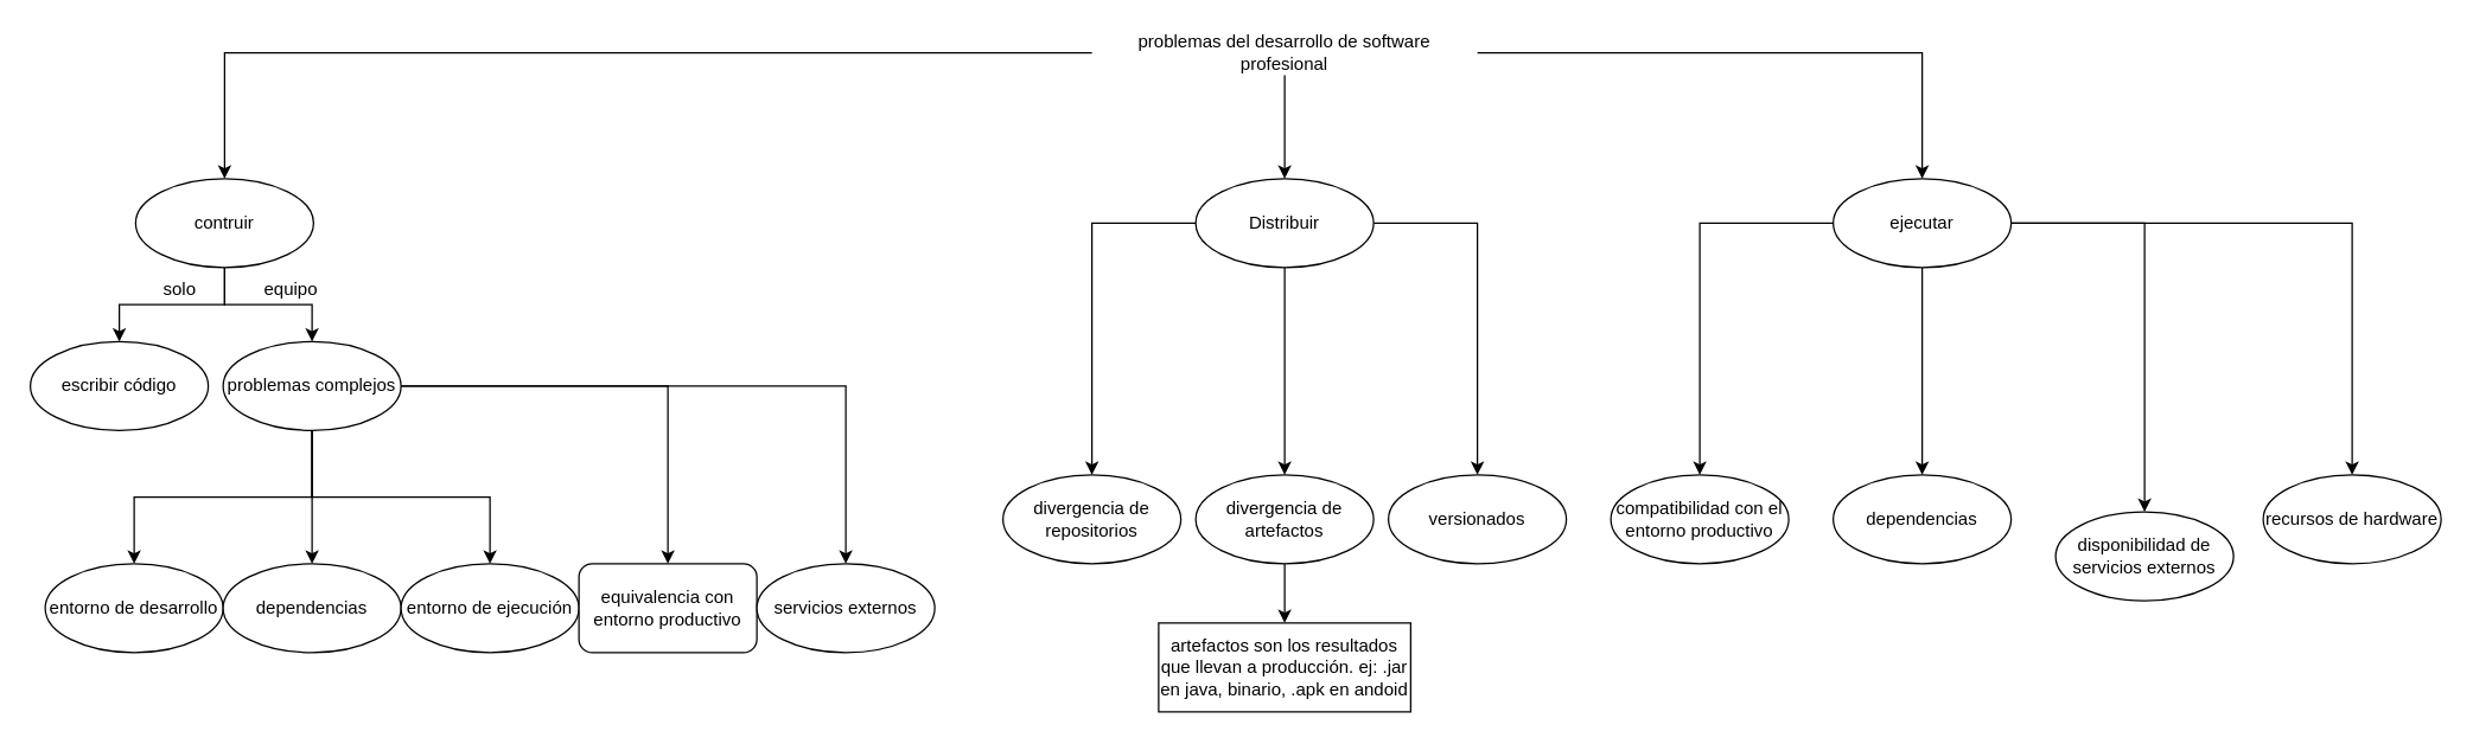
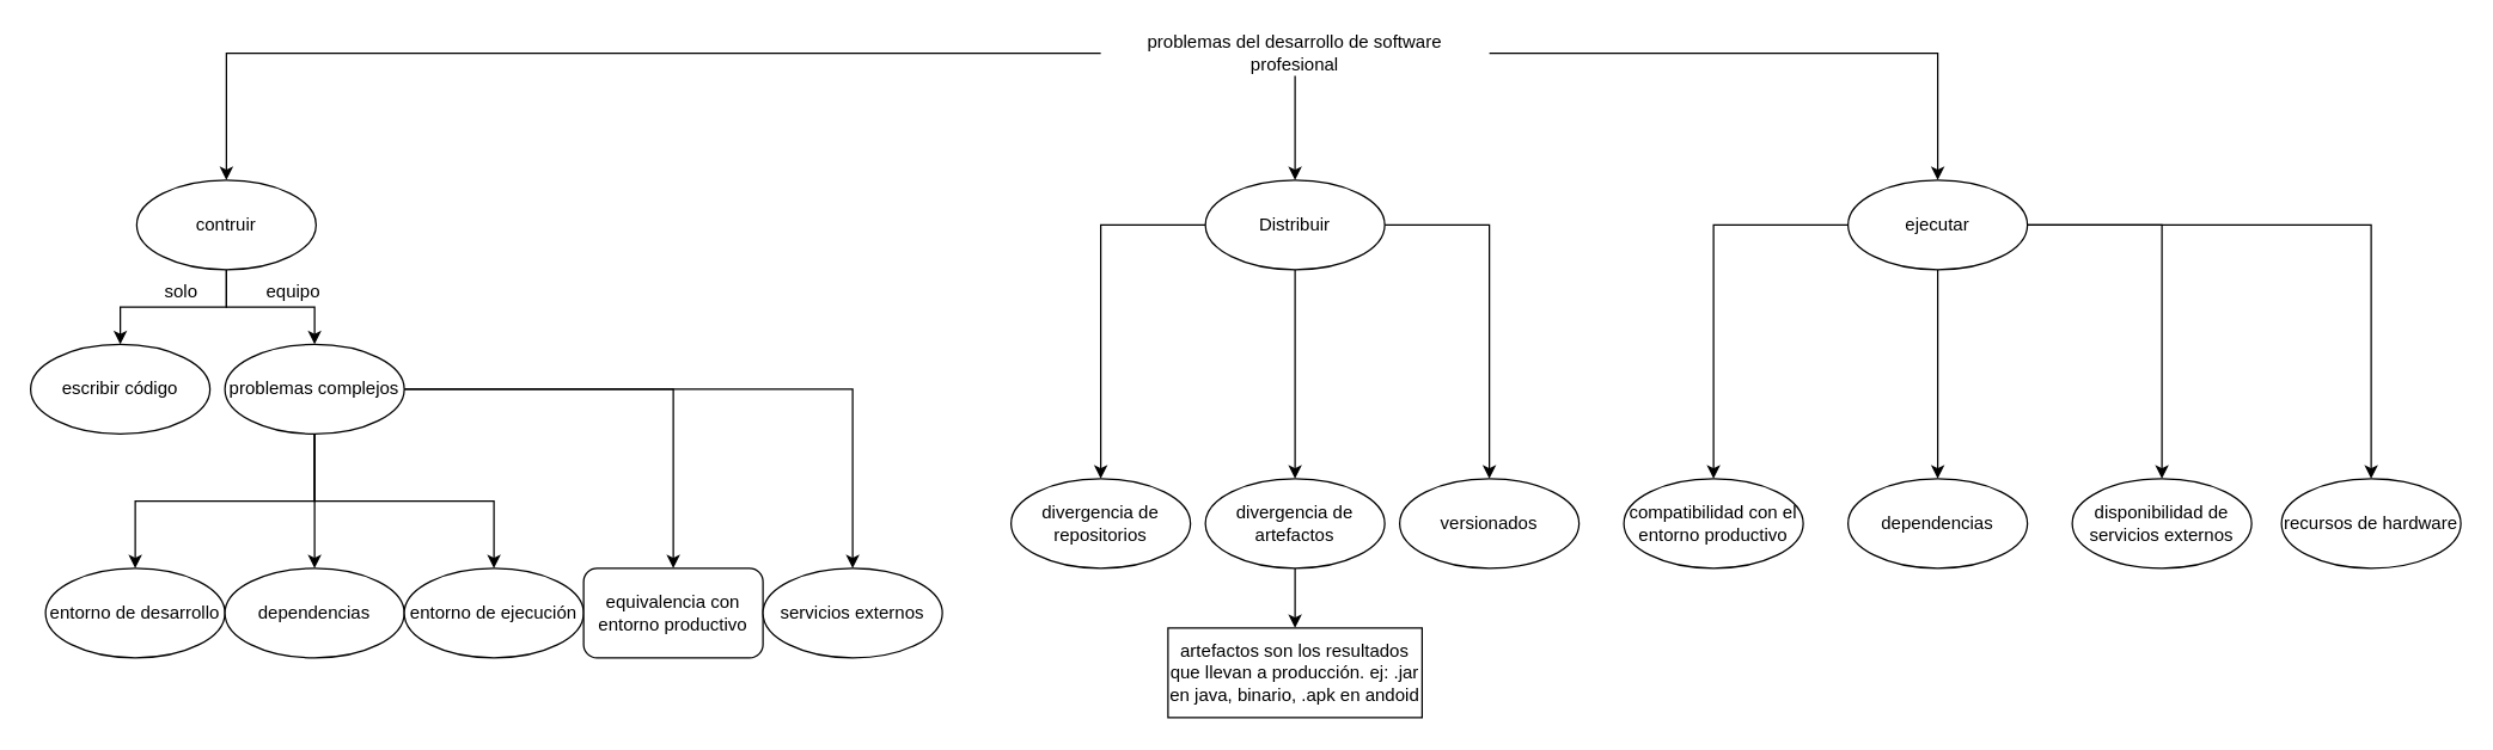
- <mxCell id="39" value="disponibilidad de servicios externos" style="ellipse;whiteSpace=wrap;html=1;" vertex="1" parent="1"><mxGeometry x="1386" y="345" width="120" height="60" as="geometry" /></mxCell>
+ <mxCell id="39" value="disponibilidad de servicios externos" style="ellipse;whiteSpace=wrap;html=1;" vertex="1" parent="1"><mxGeometry x="1386" y="320" width="120" height="60" as="geometry" /></mxCell>
